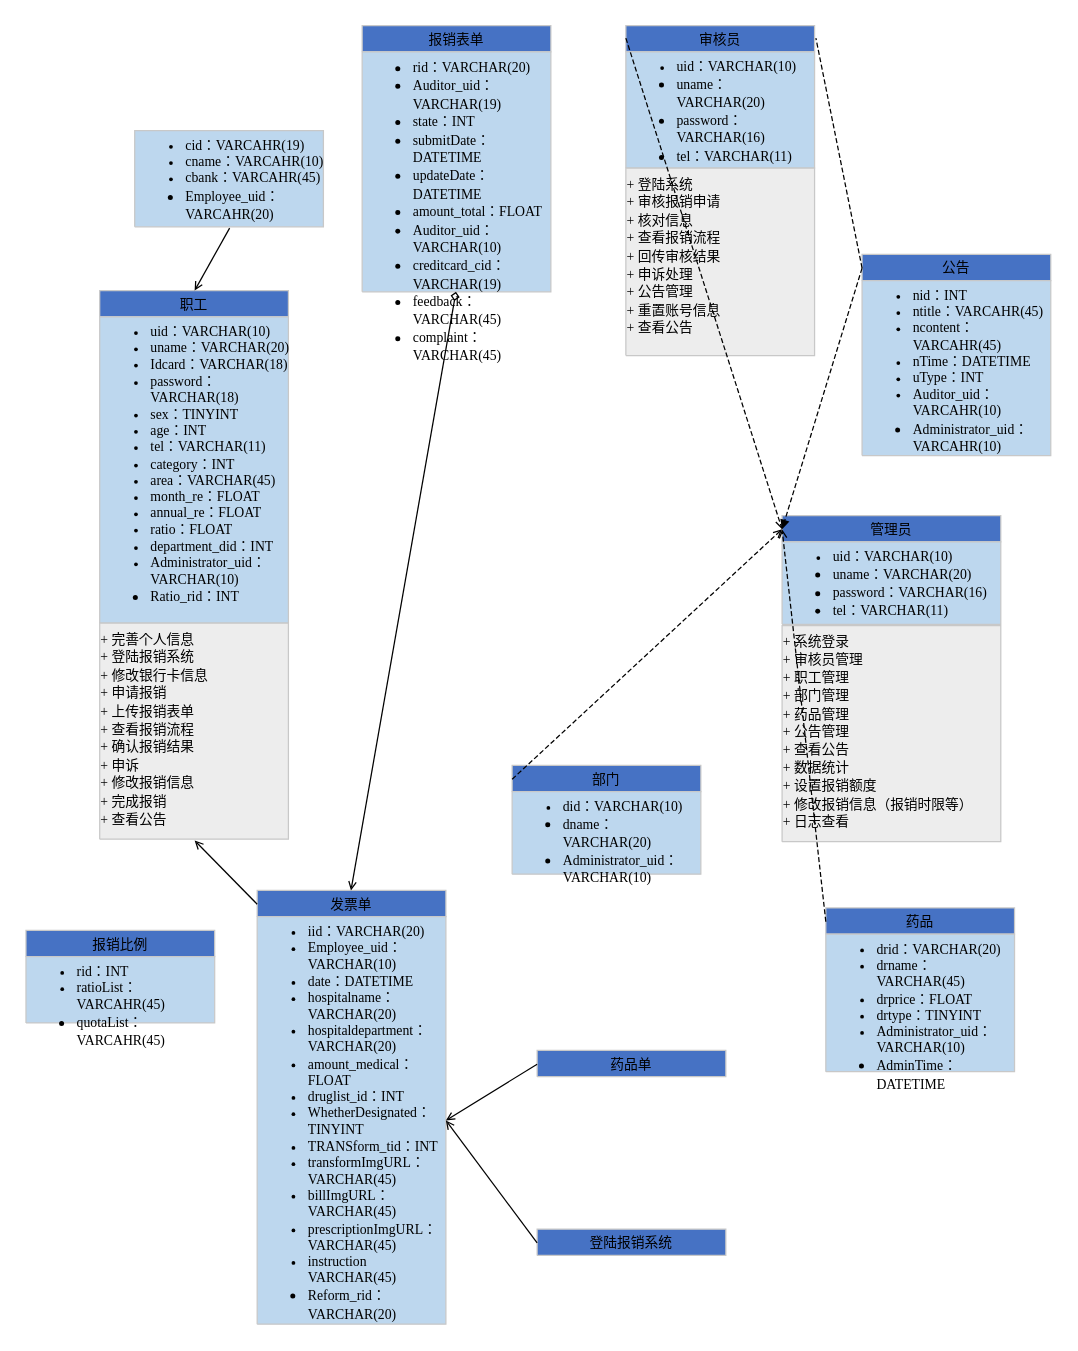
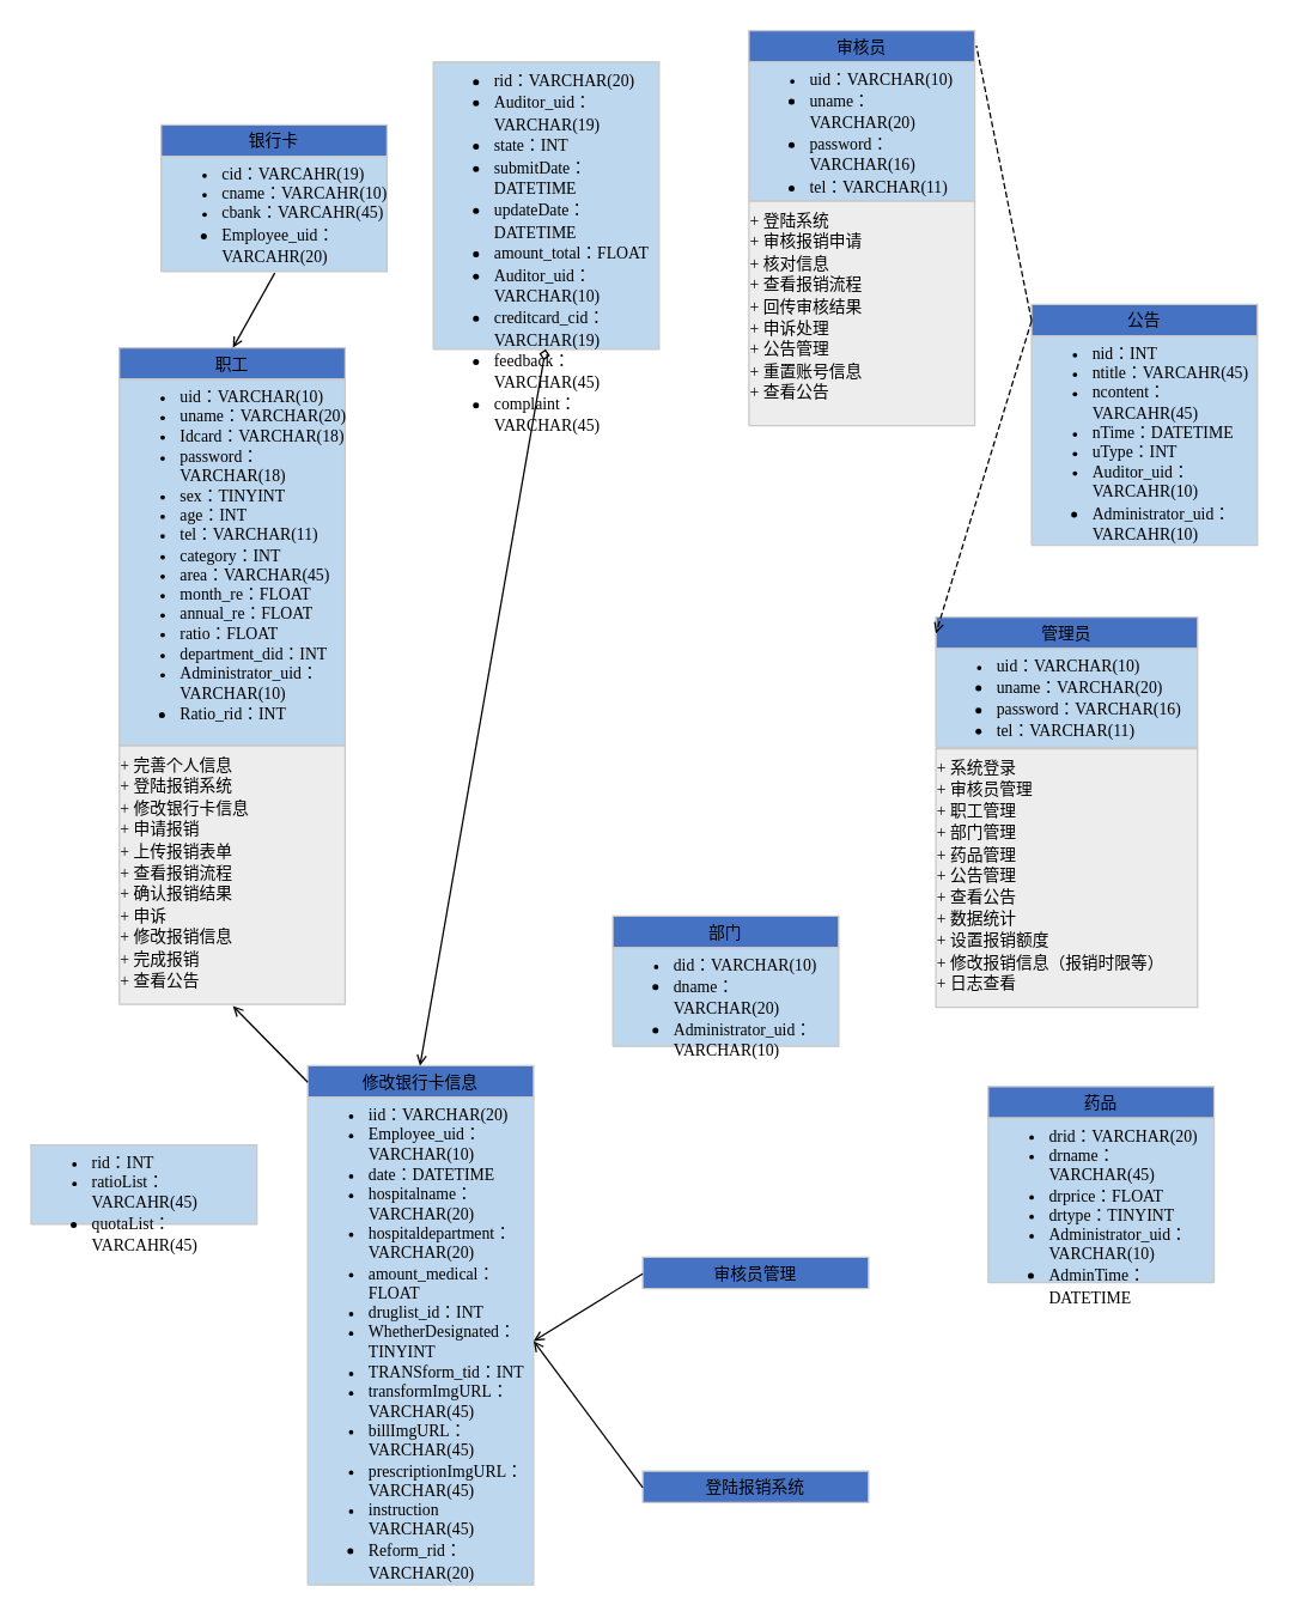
- <mxCell id="25" value="&lt;font style=&quot;font-size: 11px; font-family: SimSun; direction: ltr; letter-spacing: 0px; line-height: 120%; opacity: 1;&quot;&gt;报销表单&lt;br&gt;&lt;/font&gt;" style="verticalAlign=middle;align=center;vsdxID=16;fillColor=#4672c4;gradientColor=none;shape=stencil(nZBLDoAgDERP0z3SIyjew0SURgSD+Lu9kMZoXLhwN9O+tukAlrNpJg1SzDH4QW/URgNYgZTkjA4UkwJUgGXng+6DX1zLfmoymdXo17xh5zmRJ6Q42BWCfc2oJfdAr+Yv+AP9Cb7OJ3H/2JG1HNGz/84klThPVCc=);strokeColor=#c8c8c8;spacingTop=-1;spacingBottom=-1;spacingLeft=-1;spacingRight=-1;labelBackgroundColor=none;rounded=0;html=1;whiteSpace=wrap;" parent="24" vertex="1"><mxGeometry width="151" height="21" as="geometry" /></mxCell>
+ <mxCell id="13" value="&lt;font style=&quot;font-size: 11px; font-family: SimSun; direction: ltr; letter-spacing: 0px; line-height: 120%; opacity: 1;&quot;&gt;银行卡&lt;br&gt;&lt;/font&gt;" style="verticalAlign=middle;align=center;vsdxID=76;fillColor=#4672c4;gradientColor=none;shape=stencil(nZBLDoAgDERP0z3SIyjew0SURgSD+Lu9kMZoXLhwN9O+tukAlrNpJg1SzDH4QW/URgNYgZTkjA4UkwJUgGXng+6DX1zLfmoymdXo17xh5zmRJ6Q42BWCfc2oJfdAr+Yv+AP9Cb7OJ3H/2JG1HNGz/84klThPVCc=);strokeColor=#c8c8c8;spacingTop=-1;spacingBottom=-1;spacingLeft=-1;spacingRight=-1;labelBackgroundColor=none;rounded=0;html=1;whiteSpace=wrap;" parent="12" vertex="1"><mxGeometry width="151" height="21" as="geometry" /></mxCell>
- <mxCell id="44" value="" style="vsdxID=90;edgeStyle=none;dashed=1;dashPattern=4.00 2.00;startArrow=none;endArrow=open;startSize=5;endSize=5;strokeColor=#000000;spacingTop=0;spacingBottom=0;spacingLeft=0;spacingRight=0;verticalAlign=middle;html=1;labelBackgroundColor=#ffffff;rounded=0;align=center;exitX=0;exitY=0.476;exitDx=0;exitDy=0;exitPerimeter=0;entryX=0;entryY=0.524;entryDx=0;entryDy=0;entryPerimeter=0;" parent="1" source="32" target="36" edge="1"><mxGeometry relative="1" as="geometry"><Array as="points" /></mxGeometry></mxCell>
- <mxCell id="42" value="" style="vsdxID=92;edgeStyle=none;dashed=1;dashPattern=4.00 2.00;startArrow=none;endArrow=block;startSize=5;endSize=5;strokeColor=#000000;spacingTop=0;spacingBottom=0;spacingLeft=0;spacingRight=0;verticalAlign=middle;html=1;labelBackgroundColor=#ffffff;rounded=0;align=center;exitX=0;exitY=0.524;exitDx=0;exitDy=0;exitPerimeter=0;entryX=0;entryY=0.524;entryDx=0;entryDy=0;entryPerimeter=0;" parent="1" source="10" target="36" edge="1"><mxGeometry relative="1" as="geometry"><Array as="points" /></mxGeometry></mxCell>
+ <mxCell id="42" value="" style="vsdxID=92;edgeStyle=none;dashed=1;dashPattern=4.00 2.00;startArrow=none;endArrow=open;startSize=5;endSize=5;strokeColor=#000000;spacingTop=0;spacingBottom=0;spacingLeft=0;spacingRight=0;verticalAlign=middle;html=1;labelBackgroundColor=#ffffff;rounded=0;align=center;exitX=0;exitY=0.524;exitDx=0;exitDy=0;exitPerimeter=0;entryX=0;entryY=0.524;entryDx=0;entryDy=0;entryPerimeter=0;" parent="1" source="10" target="36" edge="1"><mxGeometry relative="1" as="geometry"><Array as="points" /></mxGeometry></mxCell>
- <mxCell id="43" value="" style="vsdxID=91;edgeStyle=none;dashed=1;dashPattern=4.00 2.00;startArrow=none;endArrow=open;startSize=5;endSize=5;strokeColor=#000000;spacingTop=0;spacingBottom=0;spacingLeft=0;spacingRight=0;verticalAlign=middle;html=1;labelBackgroundColor=#ffffff;rounded=0;align=center;exitX=0;exitY=0.524;exitDx=0;exitDy=0;exitPerimeter=0;entryX=0;entryY=0.524;entryDx=0;entryDy=0;entryPerimeter=0;" parent="1" source="22" target="36" edge="1"><mxGeometry relative="1" as="geometry"><Array as="points" /></mxGeometry></mxCell>
- <mxCell id="41" value="" style="vsdxID=93;edgeStyle=none;dashed=1;dashPattern=4.00 2.00;startArrow=none;endArrow=open;startSize=5;endSize=5;strokeColor=#000000;spacingTop=0;spacingBottom=0;spacingLeft=0;spacingRight=0;verticalAlign=middle;html=1;labelBackgroundColor=#ffffff;rounded=0;align=center;exitX=0;exitY=0.524;exitDx=0;exitDy=0;exitPerimeter=0;entryX=0;entryY=0.524;entryDx=0;entryDy=0;entryPerimeter=0;" parent="1" source="3" target="36" edge="1"><mxGeometry relative="1" as="geometry"><Array as="points" /></mxGeometry></mxCell>
- <mxCell id="19" value="&lt;font style=&quot;font-size: 11px; font-family: SimSun; direction: ltr; letter-spacing: 0px; line-height: 120%; opacity: 1;&quot;&gt;发票单&lt;br&gt;&lt;/font&gt;" style="verticalAlign=middle;align=center;vsdxID=41;fillColor=#4672c4;gradientColor=none;shape=stencil(nZBLDoAgDERP0z3SIyjew0SURgSD+Lu9kMZoXLhwN9O+tukAlrNpJg1SzDH4QW/URgNYgZTkjA4UkwJUgGXng+6DX1zLfmoymdXo17xh5zmRJ6Q42BWCfc2oJfdAr+Yv+AP9Cb7OJ3H/2JG1HNGz/84klThPVCc=);strokeColor=#c8c8c8;spacingTop=-1;spacingBottom=-1;spacingLeft=-1;spacingRight=-1;labelBackgroundColor=none;rounded=0;html=1;whiteSpace=wrap;" parent="18" vertex="1"><mxGeometry width="151" height="21" as="geometry" /></mxCell>
+ <mxCell id="19" value="&lt;font style=&quot;font-size: 11px; font-family: SimSun; direction: ltr; letter-spacing: 0px; line-height: 120%; opacity: 1;&quot;&gt;修改银行卡信息&lt;br&gt;&lt;/font&gt;" style="verticalAlign=middle;align=center;vsdxID=41;fillColor=#4672c4;gradientColor=none;shape=stencil(nZBLDoAgDERP0z3SIyjew0SURgSD+Lu9kMZoXLhwN9O+tukAlrNpJg1SzDH4QW/URgNYgZTkjA4UkwJUgGXng+6DX1zLfmoymdXo17xh5zmRJ6Q42BWCfc2oJfdAr+Yv+AP9Cb7OJ3H/2JG1HNGz/84klThPVCc=);strokeColor=#c8c8c8;spacingTop=-1;spacingBottom=-1;spacingLeft=-1;spacingRight=-1;labelBackgroundColor=none;rounded=0;html=1;whiteSpace=wrap;" parent="18" vertex="1"><mxGeometry width="151" height="21" as="geometry" /></mxCell>
- <mxCell id="16" value="&lt;font style=&quot;font-size: 11px; font-family: SimSun; direction: ltr; letter-spacing: 0px; line-height: 120%; opacity: 1;&quot;&gt;报销比例&lt;br&gt;&lt;/font&gt;" style="verticalAlign=middle;align=center;vsdxID=80;fillColor=#4672c4;gradientColor=none;shape=stencil(nZBLDoAgDERP0z3SIyjew0SURgSD+Lu9kMZoXLhwN9O+tukAlrNpJg1SzDH4QW/URgNYgZTkjA4UkwJUgGXng+6DX1zLfmoymdXo17xh5zmRJ6Q42BWCfc2oJfdAr+Yv+AP9Cb7OJ3H/2JG1HNGz/84klThPVCc=);strokeColor=#c8c8c8;spacingTop=-1;spacingBottom=-1;spacingLeft=-1;spacingRight=-1;labelBackgroundColor=none;rounded=0;html=1;whiteSpace=wrap;" parent="15" vertex="1"><mxGeometry width="151" height="21" as="geometry" /></mxCell>
- <mxCell id="8" value="&lt;font style=&quot;font-size: 11px; font-family: SimSun; direction: ltr; letter-spacing: 0px; line-height: 120%; opacity: 1;&quot;&gt;药品单&lt;br&gt;&lt;/font&gt;" style="verticalAlign=middle;align=center;vsdxID=48;fillColor=#4672c4;gradientColor=none;shape=stencil(nZBLDoAgDERP0z3SIyjew0SURgSD+Lu9kMZoXLhwN9O+tukAlrNpJg1SzDH4QW/URgNYgZTkjA4UkwJUgGXng+6DX1zLfmoymdXo17xh5zmRJ6Q42BWCfc2oJfdAr+Yv+AP9Cb7OJ3H/2JG1HNGz/84klThPVCc=);strokeColor=#c8c8c8;spacingTop=-1;spacingBottom=-1;spacingLeft=-1;spacingRight=-1;labelBackgroundColor=none;rounded=0;html=1;whiteSpace=wrap;" parent="7" vertex="1"><mxGeometry width="151" height="21" as="geometry" /></mxCell>
+ <mxCell id="8" value="&lt;font style=&quot;font-size: 11px; font-family: SimSun; direction: ltr; letter-spacing: 0px; line-height: 120%; opacity: 1;&quot;&gt;审核员管理&lt;br&gt;&lt;/font&gt;" style="verticalAlign=middle;align=center;vsdxID=48;fillColor=#4672c4;gradientColor=none;shape=stencil(nZBLDoAgDERP0z3SIyjew0SURgSD+Lu9kMZoXLhwN9O+tukAlrNpJg1SzDH4QW/URgNYgZTkjA4UkwJUgGXng+6DX1zLfmoymdXo17xh5zmRJ6Q42BWCfc2oJfdAr+Yv+AP9Cb7OJ3H/2JG1HNGz/84klThPVCc=);strokeColor=#c8c8c8;spacingTop=-1;spacingBottom=-1;spacingLeft=-1;spacingRight=-1;labelBackgroundColor=none;rounded=0;html=1;whiteSpace=wrap;" parent="7" vertex="1"><mxGeometry width="151" height="21" as="geometry" /></mxCell>
